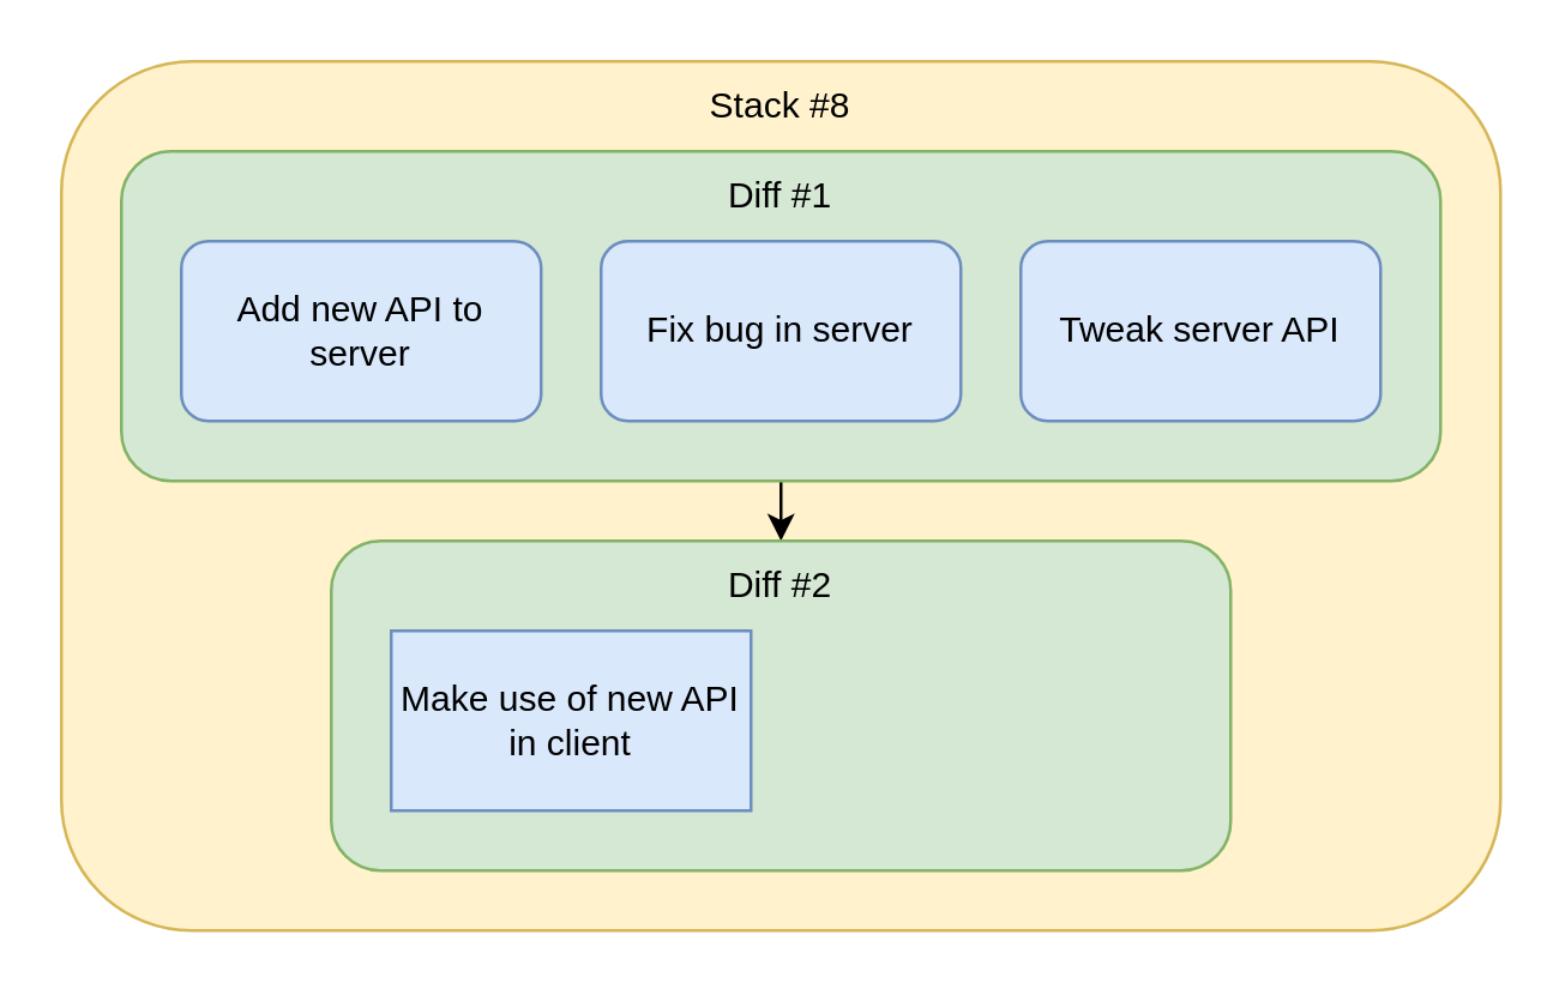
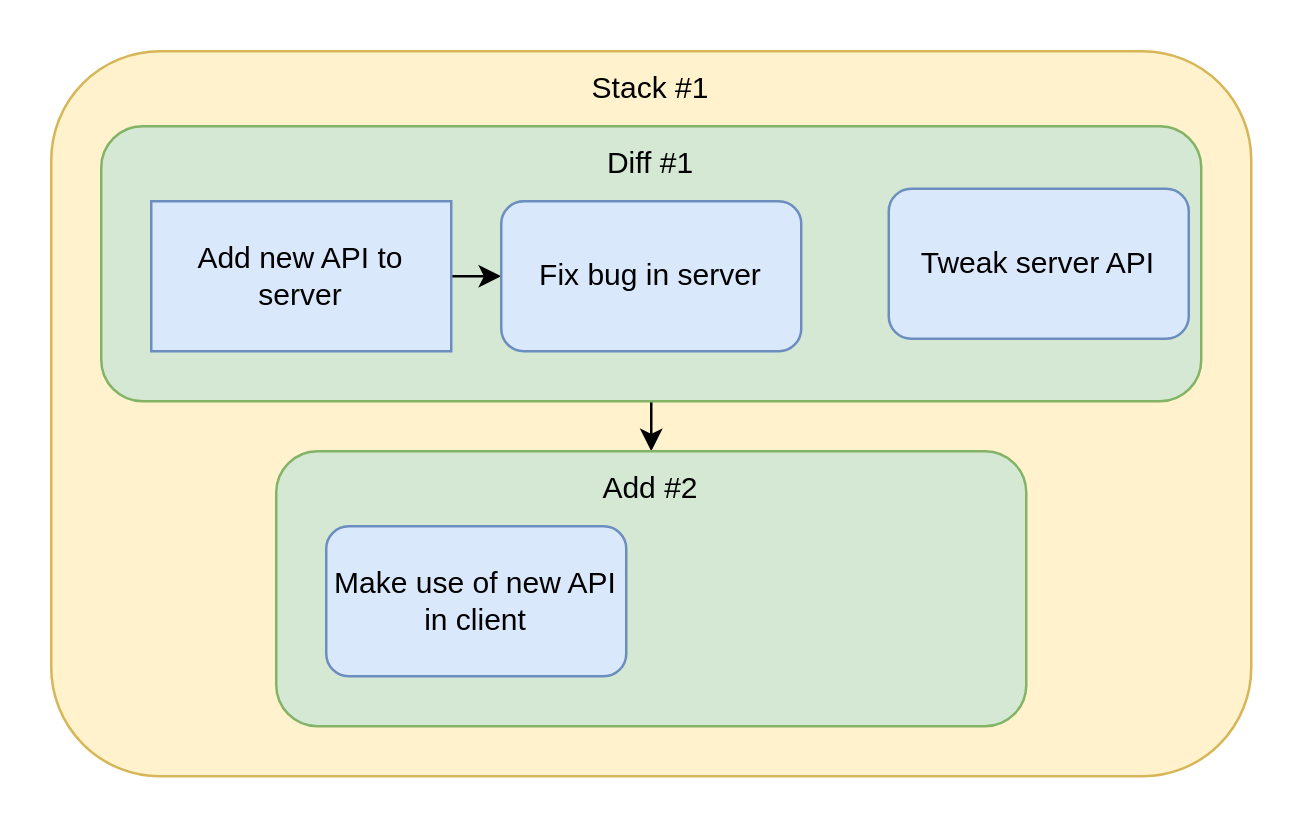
- <mxCell id="11" value="Stack #8" style="text;html=1;strokeColor=none;fillColor=none;align=center;verticalAlign=middle;whiteSpace=wrap;rounded=0;" vertex="1" parent="1"><mxGeometry x="230" y="20" width="60" height="30" as="geometry" /></mxCell>
+ <mxCell id="11" value="Stack #1" style="text;html=1;strokeColor=none;fillColor=none;align=center;verticalAlign=middle;whiteSpace=wrap;rounded=0;" vertex="1" parent="1"><mxGeometry x="230" y="20" width="60" height="30" as="geometry" /></mxCell>
- <mxCell id="7" value="Add new API to server" style="rounded=1;whiteSpace=wrap;html=1;fillColor=#dae8fc;strokeColor=#6c8ebf;" vertex="1" parent="1"><mxGeometry x="60" y="80" width="120" height="60" as="geometry" /></mxCell>
+ <mxCell id="7" value="Add new API to server" style="whiteSpace=wrap;html=1;fillColor=#dae8fc;strokeColor=#6c8ebf;rounded=0;" vertex="1" parent="1"><mxGeometry x="60" y="80" width="120" height="60" as="geometry" /></mxCell>
+ <mxCell id="6" style="edgeStyle=orthogonalEdgeStyle;rounded=0;orthogonalLoop=1;jettySize=auto;html=1;exitX=1;exitY=0.5;exitDx=0;exitDy=0;entryX=0;entryY=0.5;entryDx=0;entryDy=0;" edge="1" parent="1" source="7" target="9"><mxGeometry relative="1" as="geometry" /></mxCell>
- <mxCell id="10" value="Tweak server API" style="rounded=1;whiteSpace=wrap;html=1;fillColor=#dae8fc;strokeColor=#6c8ebf;" vertex="1" parent="1"><mxGeometry x="340" y="80" width="120" height="60" as="geometry" /></mxCell>
+ <mxCell id="10" value="Tweak server API" style="rounded=1;whiteSpace=wrap;html=1;fillColor=#dae8fc;strokeColor=#6c8ebf;" vertex="1" parent="1"><mxGeometry x="355" y="75" width="120" height="60" as="geometry" /></mxCell>
- <mxCell id="13" value="Diff #2" style="text;html=1;strokeColor=none;fillColor=none;align=center;verticalAlign=middle;whiteSpace=wrap;rounded=0;" vertex="1" parent="1"><mxGeometry x="230" y="180" width="60" height="30" as="geometry" /></mxCell>
+ <mxCell id="13" value="Add #2" style="text;html=1;strokeColor=none;fillColor=none;align=center;verticalAlign=middle;whiteSpace=wrap;rounded=0;" vertex="1" parent="1"><mxGeometry x="230" y="180" width="60" height="30" as="geometry" /></mxCell>
- <mxCell id="8" value="Make use of new API in client" style="whiteSpace=wrap;html=1;fillColor=#dae8fc;strokeColor=#6c8ebf;rounded=0;" vertex="1" parent="1"><mxGeometry x="130" y="210" width="120" height="60" as="geometry" /></mxCell>
+ <mxCell id="8" value="Make use of new API in client" style="rounded=1;whiteSpace=wrap;html=1;fillColor=#dae8fc;strokeColor=#6c8ebf;" vertex="1" parent="1"><mxGeometry x="130" y="210" width="120" height="60" as="geometry" /></mxCell>
